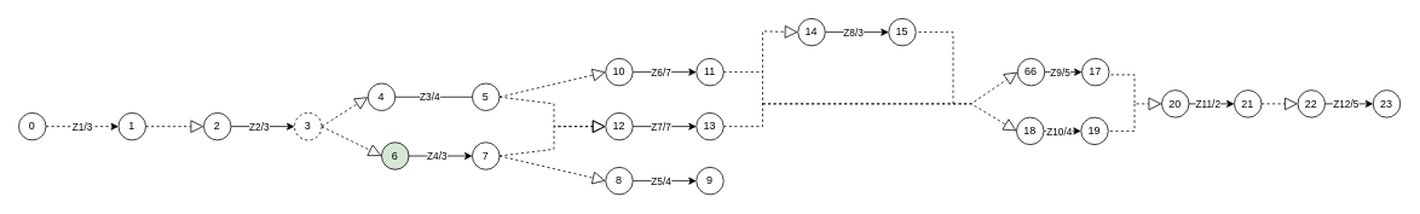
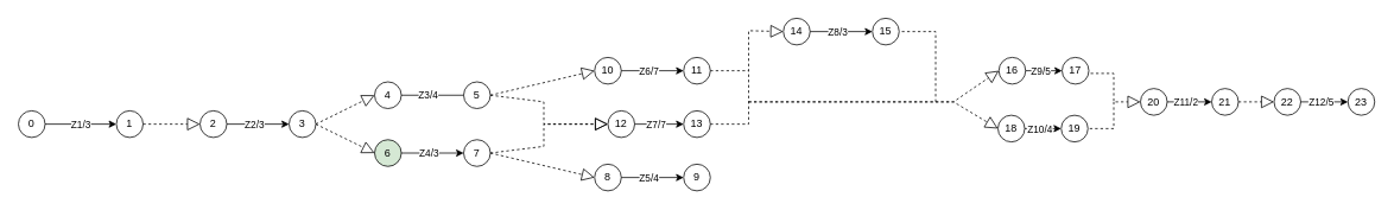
- <mxCell id="38" value="66" style="ellipse;whiteSpace=wrap;html=1;aspect=fixed;" parent="1" vertex="1"><mxGeometry x="1121" y="64" width="30" height="30" as="geometry" /></mxCell>
+ <mxCell id="38" value="16" style="ellipse;whiteSpace=wrap;html=1;aspect=fixed;" parent="1" vertex="1"><mxGeometry x="1121" y="64" width="30" height="30" as="geometry" /></mxCell>
- <mxCell id="10" value="4" style="ellipse;whiteSpace=wrap;html=1;aspect=fixed;" parent="1" vertex="1"><mxGeometry x="405" y="91.5" width="30" height="30" as="geometry" /></mxCell>
+ <mxCell id="10" value="4" style="ellipse;whiteSpace=wrap;html=1;aspect=fixed;" parent="1" vertex="1"><mxGeometry x="420" y="91.5" width="30" height="30" as="geometry" /></mxCell>
- <mxCell id="3" style="edgeStyle=orthogonalEdgeStyle;rounded=0;orthogonalLoop=1;jettySize=auto;html=1;exitX=1;exitY=0.5;exitDx=0;exitDy=0;entryX=0;entryY=0.5;entryDx=0;entryDy=0;dashed=1;" parent="1" source="5" target="2" edge="1"><mxGeometry relative="1" as="geometry" /></mxCell>
+ <mxCell id="3" style="edgeStyle=orthogonalEdgeStyle;rounded=0;orthogonalLoop=1;jettySize=auto;html=1;exitX=1;exitY=0.5;exitDx=0;exitDy=0;entryX=0;entryY=0.5;entryDx=0;entryDy=0;" parent="1" source="5" target="2" edge="1"><mxGeometry relative="1" as="geometry" /></mxCell>
- <mxCell id="7" value="3" style="ellipse;whiteSpace=wrap;html=1;aspect=fixed;dashed=1;" parent="1" vertex="1"><mxGeometry x="324" y="124" width="30" height="30" as="geometry" /></mxCell>
+ <mxCell id="7" value="3" style="ellipse;whiteSpace=wrap;html=1;aspect=fixed;" parent="1" vertex="1"><mxGeometry x="324" y="124" width="30" height="30" as="geometry" /></mxCell>
- <mxCell id="22" value="12" style="ellipse;whiteSpace=wrap;html=1;aspect=fixed;" parent="1" vertex="1"><mxGeometry x="667" y="124" width="30" height="30" as="geometry" /></mxCell>
+ <mxCell id="22" value="12" style="ellipse;whiteSpace=wrap;html=1;aspect=fixed;" parent="1" vertex="1"><mxGeometry x="682" y="124" width="30" height="30" as="geometry" /></mxCell>
